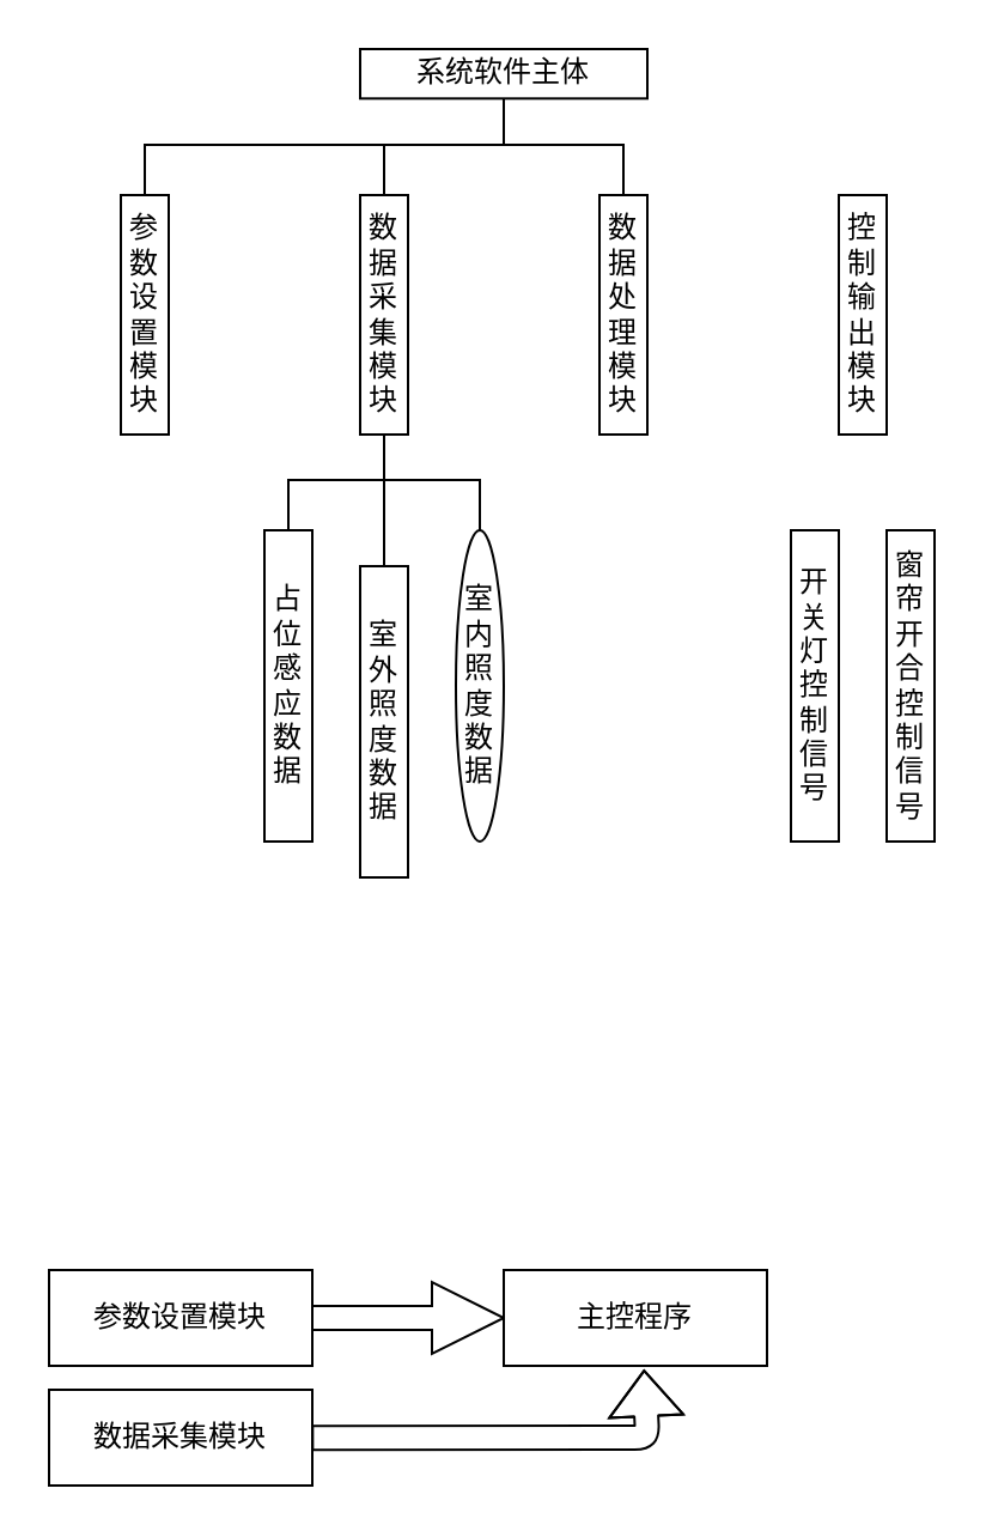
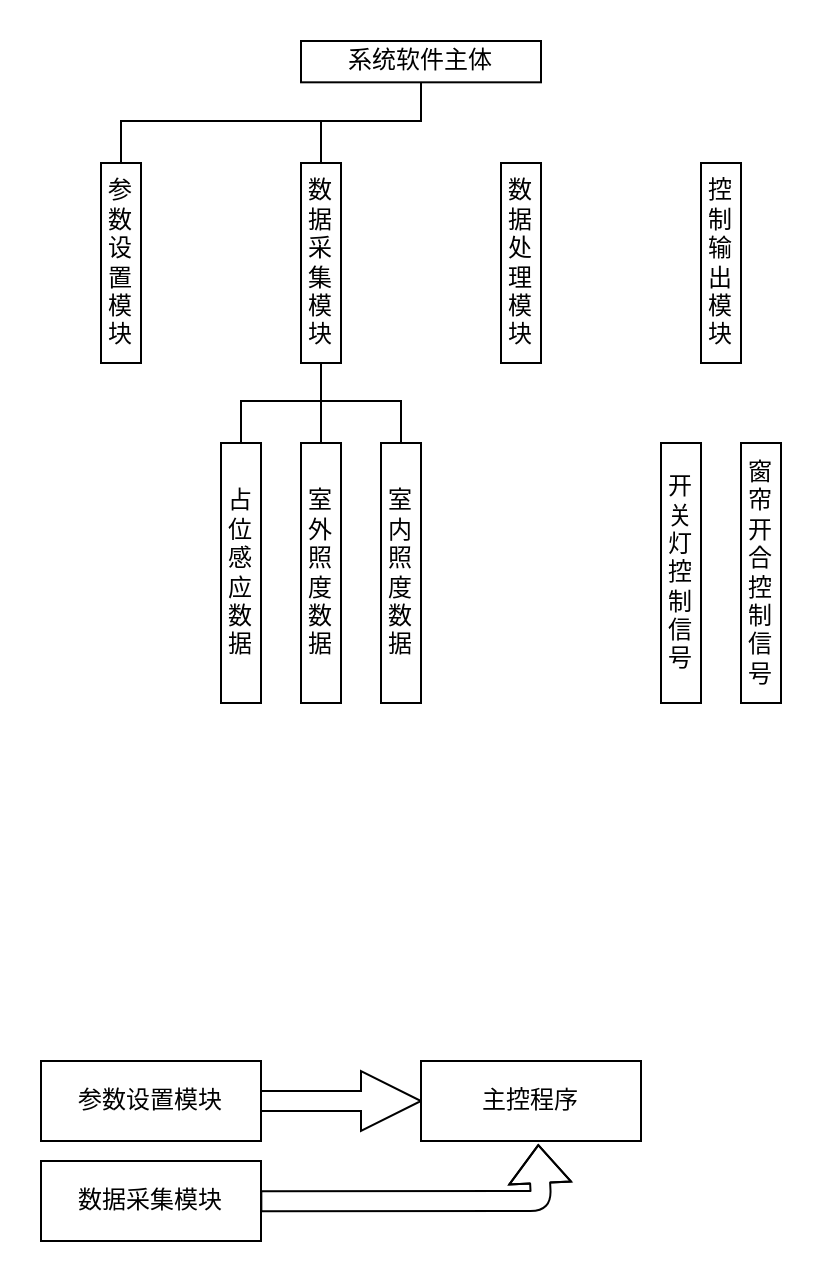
- <mxCell id="7" value="" style="edgeStyle=orthogonalEdgeStyle;rounded=0;orthogonalLoop=1;jettySize=auto;html=1;endArrow=none;endFill=0;entryX=0.5;entryY=1;entryDx=0;entryDy=0;" edge="1" parent="1" source="8" target="3"><mxGeometry relative="1" as="geometry"><Array as="points"><mxPoint x="260" y="60" /><mxPoint x="210" y="60" /></Array></mxGeometry></mxCell>
- <mxCell id="15" value="室内照度数据" style="ellipse;whiteSpace=wrap;html=1;" vertex="1" parent="1"><mxGeometry x="190" y="221" width="20" height="130" as="geometry" /></mxCell>
+ <mxCell id="15" value="室内照度数据" style="rounded=0;whiteSpace=wrap;html=1;" vertex="1" parent="1"><mxGeometry x="190" y="221" width="20" height="130" as="geometry" /></mxCell>
- <mxCell id="13" value="室外照度数据" style="rounded=0;whiteSpace=wrap;html=1;" vertex="1" parent="1"><mxGeometry x="150" y="236" width="20" height="130" as="geometry" /></mxCell>
+ <mxCell id="13" value="室外照度数据" style="rounded=0;whiteSpace=wrap;html=1;" vertex="1" parent="1"><mxGeometry x="150" y="221" width="20" height="130" as="geometry" /></mxCell>
